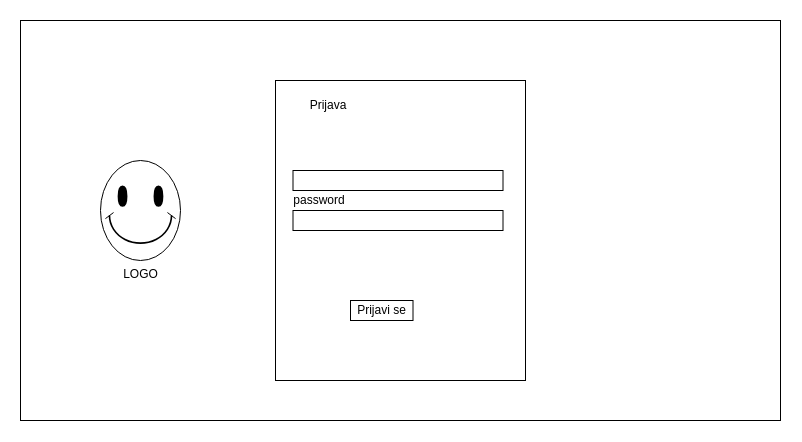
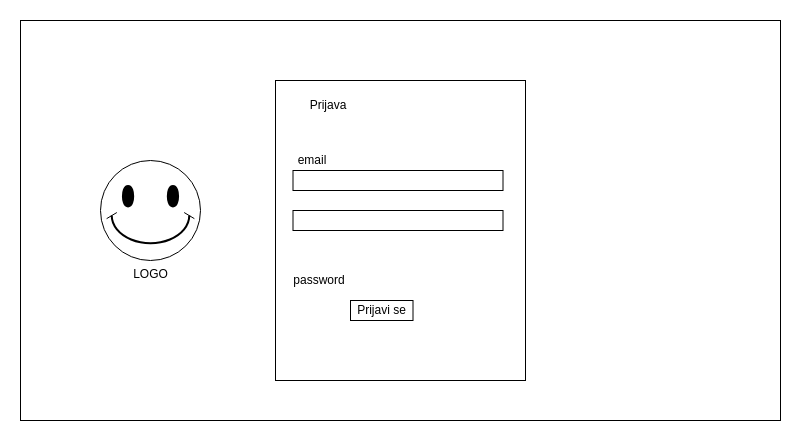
+ <mxCell id="6" value="email" style="text;html=1;align=center;verticalAlign=middle;whiteSpace=wrap;rounded=0;" parent="1" vertex="1"><mxGeometry x="292.5" y="150" width="37.5" height="20" as="geometry" /></mxCell>
- <mxCell id="7" value="password" style="text;html=1;align=center;verticalAlign=middle;whiteSpace=wrap;rounded=0;" parent="1" vertex="1"><mxGeometry x="300" y="190" width="37.5" height="20" as="geometry" /></mxCell>
+ <mxCell id="7" value="password" style="text;html=1;align=center;verticalAlign=middle;whiteSpace=wrap;rounded=0;" parent="1" vertex="1"><mxGeometry x="300" y="270" width="37.5" height="20" as="geometry" /></mxCell>
- <mxCell id="10" value="LOGO" style="verticalLabelPosition=bottom;verticalAlign=top;html=1;shape=mxgraph.basic.smiley" parent="1" vertex="1"><mxGeometry x="100" y="160" width="80" height="100" as="geometry" /></mxCell>
+ <mxCell id="10" value="LOGO" style="verticalLabelPosition=bottom;verticalAlign=top;html=1;shape=mxgraph.basic.smiley" parent="1" vertex="1"><mxGeometry x="100" y="160" width="100" height="100" as="geometry" /></mxCell>
